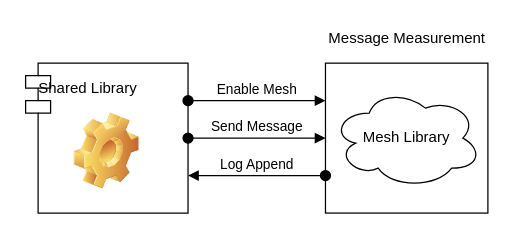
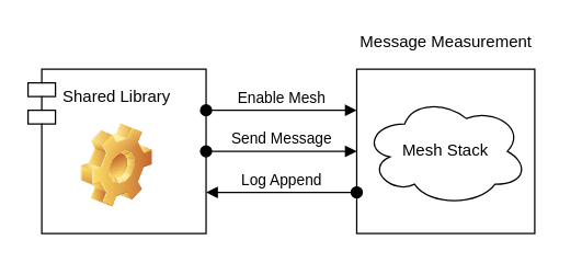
- <mxCell id="9" value="Shared Library" style="text;html=1;strokeColor=none;fillColor=none;align=center;verticalAlign=middle;whiteSpace=wrap;rounded=0;" vertex="1" parent="1"><mxGeometry x="25" y="60" width="90" height="20" as="geometry" /></mxCell>
+ <mxCell id="9" value="Shared Library" style="text;html=1;strokeColor=none;fillColor=none;align=center;verticalAlign=middle;whiteSpace=wrap;rounded=0;" vertex="1" parent="1"><mxGeometry x="40" y="60" width="90" height="20" as="geometry" /></mxCell>
- <mxCell id="6" value="Mesh Library" style="html=1;whiteSpace=wrap;container=1;recursiveResize=0;collapsible=0;" parent="1" vertex="1"><mxGeometry x="260" y="50" width="130" height="120" as="geometry" /></mxCell>
+ <mxCell id="6" value="Mesh Stack" style="html=1;whiteSpace=wrap;container=1;recursiveResize=0;collapsible=0;" parent="1" vertex="1"><mxGeometry x="260" y="50" width="130" height="120" as="geometry" /></mxCell>
